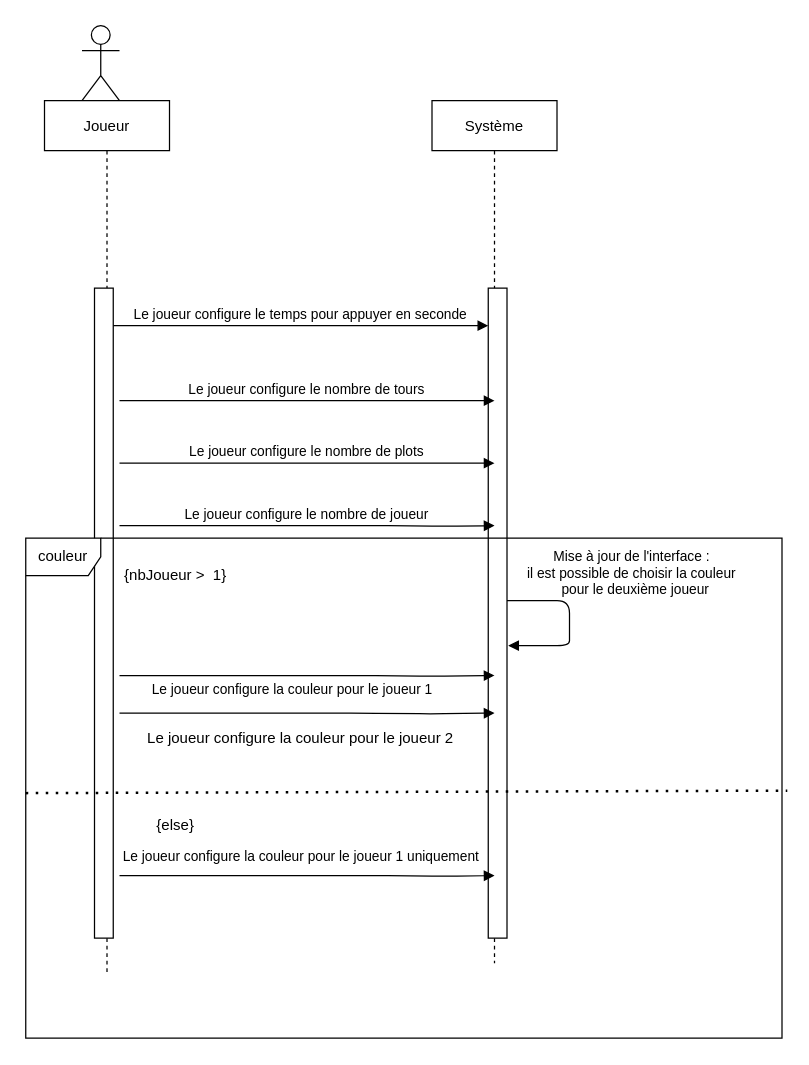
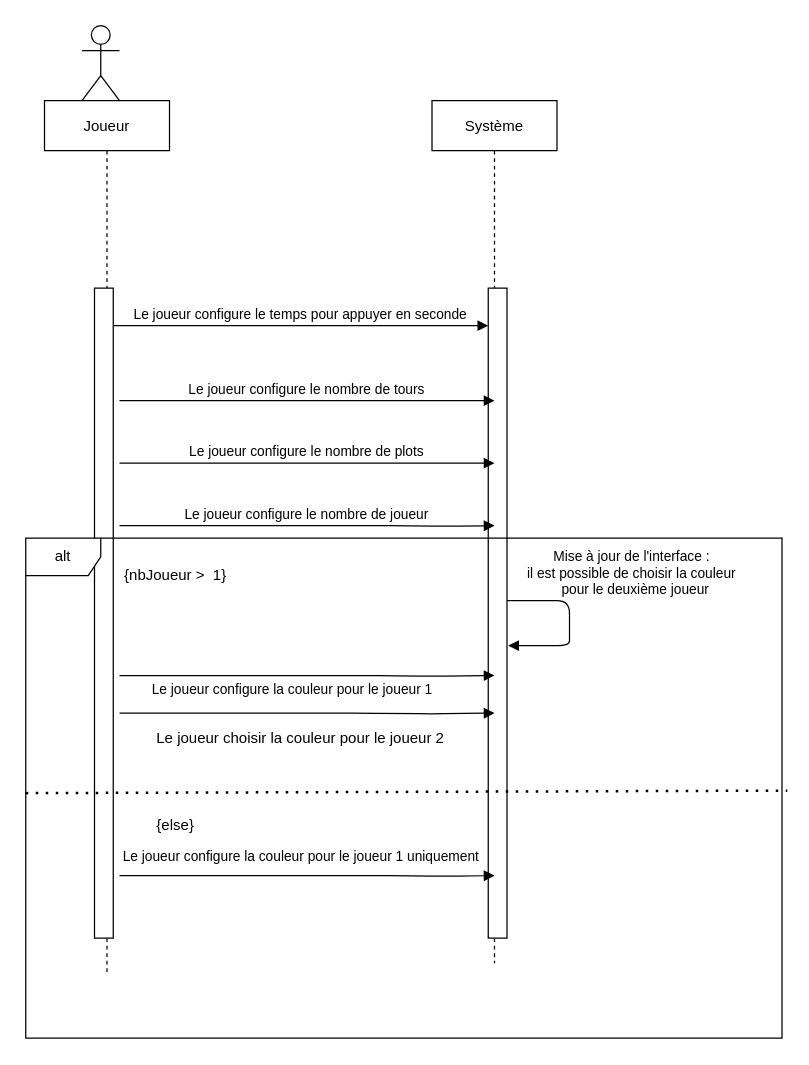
- <mxCell id="9" value="couleur" style="shape=umlFrame;whiteSpace=wrap;html=1;" parent="1" vertex="1"><mxGeometry x="20" y="430" width="605" height="400" as="geometry" /></mxCell>
+ <mxCell id="9" value="alt" style="shape=umlFrame;whiteSpace=wrap;html=1;" parent="1" vertex="1"><mxGeometry x="20" y="430" width="605" height="400" as="geometry" /></mxCell>
- <mxCell id="19" value="Le joueur configure la couleur pour le joueur 2" style="text;html=1;strokeColor=none;fillColor=none;align=center;verticalAlign=middle;whiteSpace=wrap;rounded=0;" vertex="1" parent="1"><mxGeometry x="105" y="580" width="270" height="20" as="geometry" /></mxCell>
+ <mxCell id="19" value="Le joueur choisir la couleur pour le joueur 2" style="text;html=1;strokeColor=none;fillColor=none;align=center;verticalAlign=middle;whiteSpace=wrap;rounded=0;" vertex="1" parent="1"><mxGeometry x="105" y="580" width="270" height="20" as="geometry" /></mxCell>
